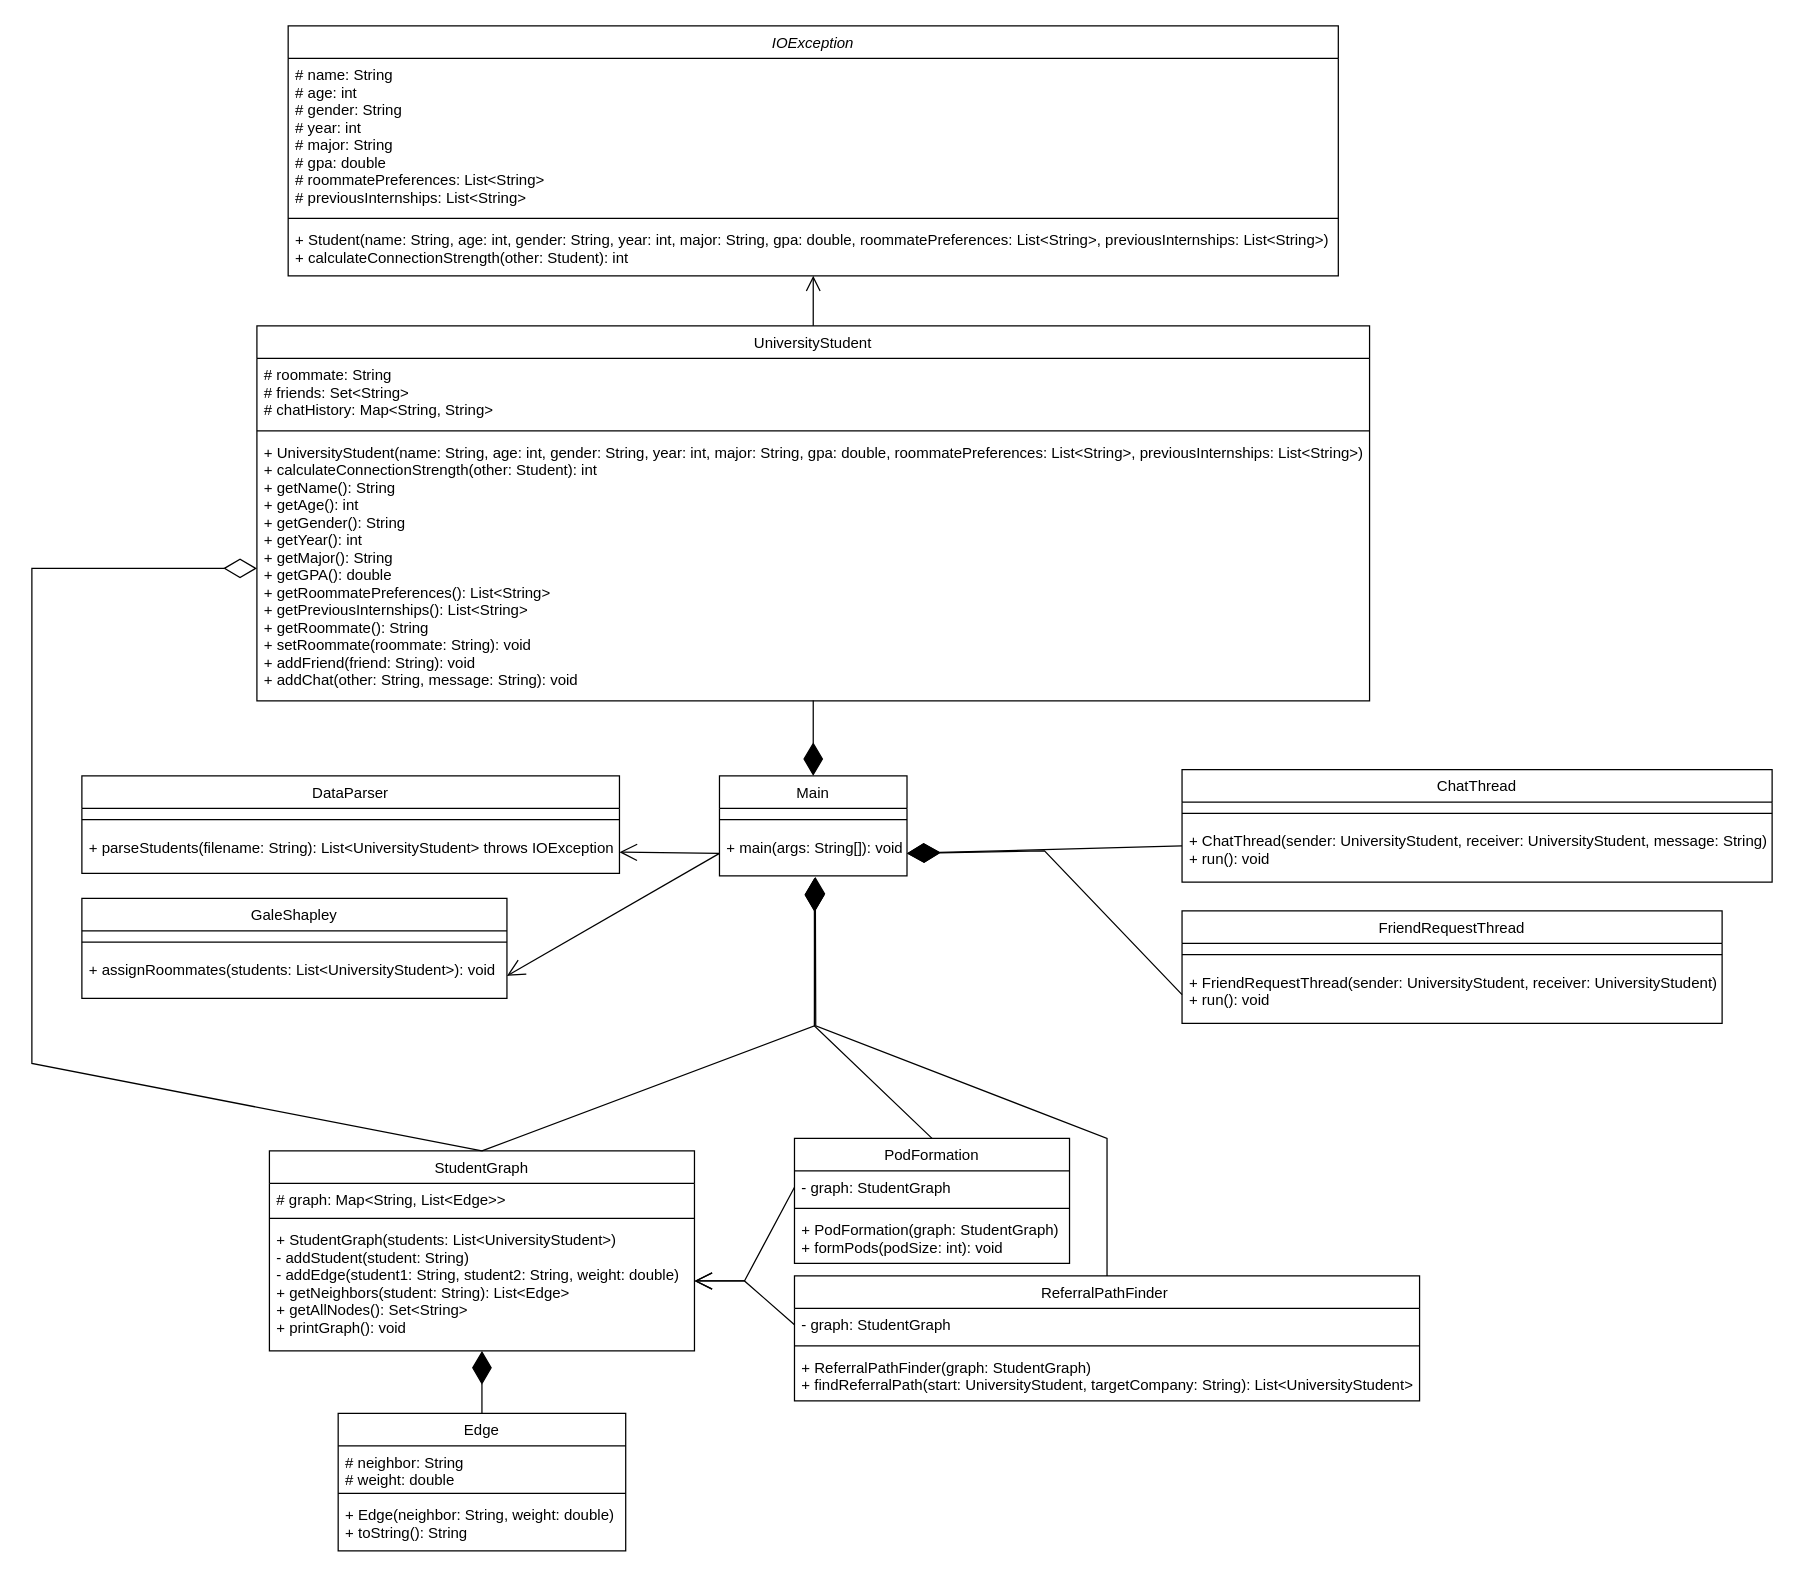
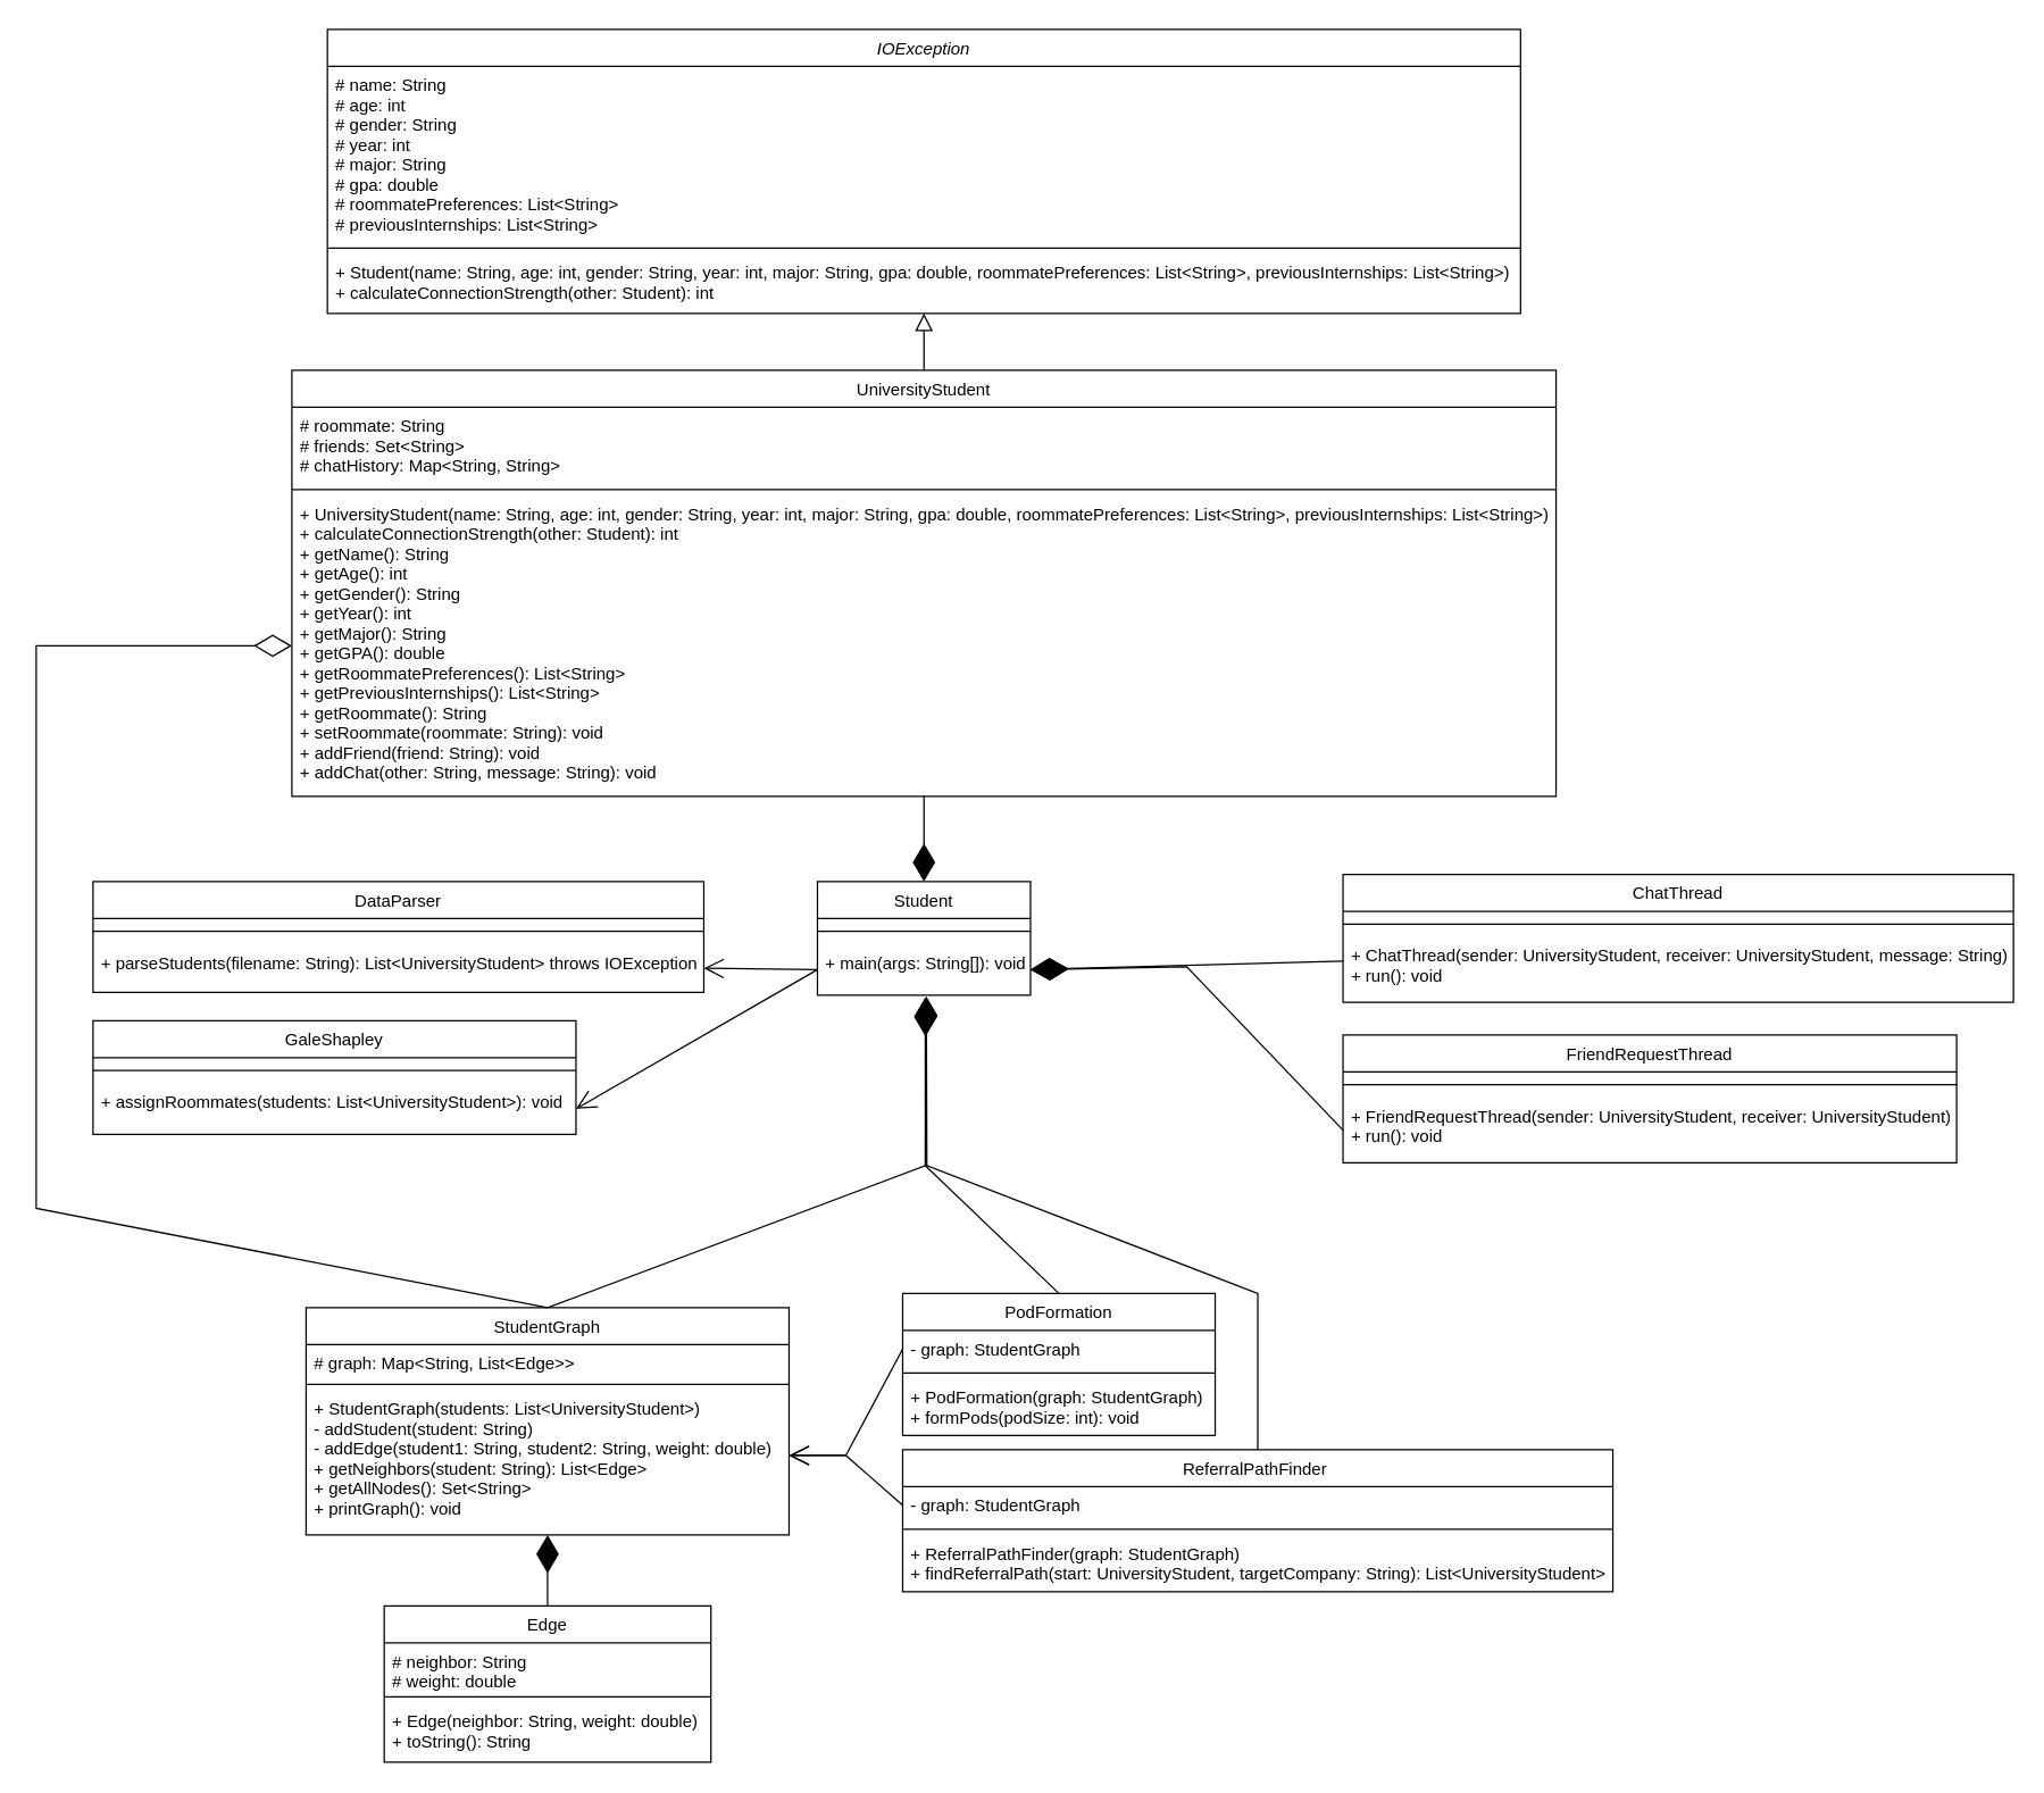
- <mxCell id="10" value="" style="endArrow=open;endSize=10;endFill=0;shadow=0;strokeWidth=1;rounded=0;curved=0;edgeStyle=elbowEdgeStyle;elbow=vertical;" parent="1" source="6" target="2" edge="1"><mxGeometry width="160" relative="1" as="geometry"><mxPoint x="180" y="53" as="sourcePoint" /><mxPoint x="180" y="53" as="targetPoint" /></mxGeometry></mxCell>
+ <mxCell id="10" value="" style="endArrow=block;endSize=10;endFill=0;shadow=0;strokeWidth=1;rounded=0;curved=0;edgeStyle=elbowEdgeStyle;elbow=vertical;" parent="1" source="6" target="2" edge="1"><mxGeometry width="160" relative="1" as="geometry"><mxPoint x="180" y="53" as="sourcePoint" /><mxPoint x="180" y="53" as="targetPoint" /></mxGeometry></mxCell>
- <mxCell id="23" value="Main" style="swimlane;fontStyle=0;align=center;verticalAlign=top;childLayout=stackLayout;horizontal=1;startSize=26;horizontalStack=0;resizeParent=1;resizeLast=0;collapsible=1;marginBottom=0;rounded=0;shadow=0;strokeWidth=1;" vertex="1" parent="1"><mxGeometry x="570" y="620" width="150" height="80" as="geometry"><mxRectangle x="550" y="140" width="160" height="26" as="alternateBounds" /></mxGeometry></mxCell>
+ <mxCell id="23" value="Student" style="swimlane;fontStyle=0;align=center;verticalAlign=top;childLayout=stackLayout;horizontal=1;startSize=26;horizontalStack=0;resizeParent=1;resizeLast=0;collapsible=1;marginBottom=0;rounded=0;shadow=0;strokeWidth=1;" vertex="1" parent="1"><mxGeometry x="570" y="620" width="150" height="80" as="geometry"><mxRectangle x="550" y="140" width="160" height="26" as="alternateBounds" /></mxGeometry></mxCell>
